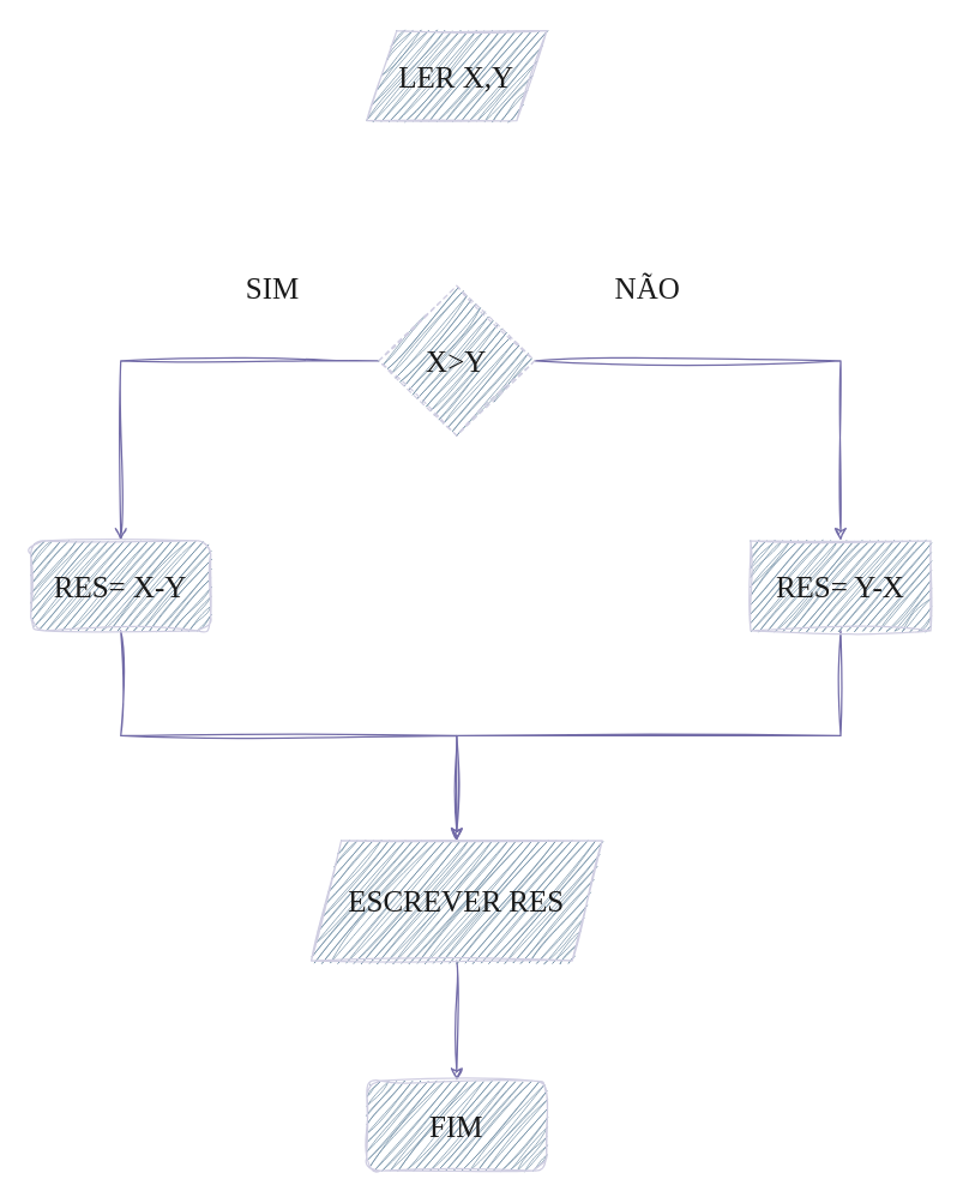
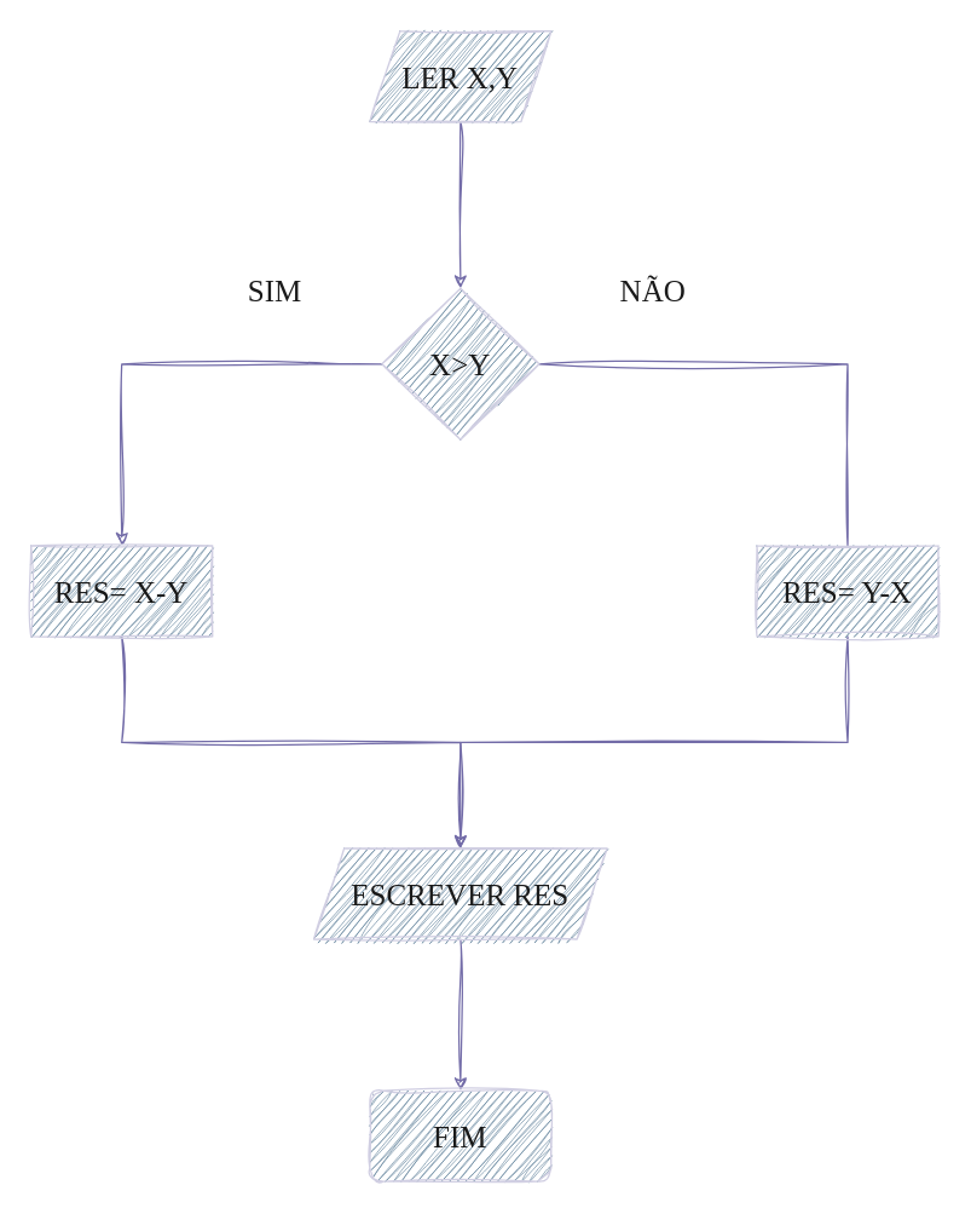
+ <mxCell id="2" style="edgeStyle=orthogonalEdgeStyle;rounded=0;hachureGap=4;orthogonalLoop=1;jettySize=auto;html=1;exitX=0.5;exitY=1;exitDx=0;exitDy=0;entryX=0.5;entryY=0;entryDx=0;entryDy=0;fontFamily=Architects Daughter;fontSource=https%3A%2F%2Ffonts.googleapis.com%2Fcss%3Ffamily%3DArchitects%2BDaughter;fontSize=16;labelBackgroundColor=none;strokeColor=#736CA8;fontColor=default;sketch=1;curveFitting=1;jiggle=2;" edge="1" parent="1" source="3" target="8"><mxGeometry relative="1" as="geometry" /></mxCell>
- <mxCell id="8" value="X&amp;gt;Y" style="rhombus;whiteSpace=wrap;html=1;hachureGap=4;fontFamily=Architects Daughter;fontSource=https%3A%2F%2Ffonts.googleapis.com%2Fcss%3Ffamily%3DArchitects%2BDaughter;fontSize=20;labelBackgroundColor=none;fillColor=#5D7F99;strokeColor=#D0CEE2;fontColor=#1A1A1A;sketch=1;curveFitting=1;jiggle=2;dashed=1;" vertex="1" parent="1"><mxGeometry x="252" y="190" width="104" height="100" as="geometry" /></mxCell>
+ <mxCell id="8" value="X&amp;gt;Y" style="rhombus;whiteSpace=wrap;html=1;hachureGap=4;fontFamily=Architects Daughter;fontSource=https%3A%2F%2Ffonts.googleapis.com%2Fcss%3Ffamily%3DArchitects%2BDaughter;fontSize=20;labelBackgroundColor=none;fillColor=#5D7F99;strokeColor=#D0CEE2;fontColor=#1A1A1A;sketch=1;curveFitting=1;jiggle=2;" vertex="1" parent="1"><mxGeometry x="252" y="190" width="104" height="100" as="geometry" /></mxCell>
- <mxCell id="4" style="edgeStyle=orthogonalEdgeStyle;rounded=0;hachureGap=4;orthogonalLoop=1;jettySize=auto;html=1;exitX=1;exitY=0.5;exitDx=0;exitDy=0;entryX=0.5;entryY=0;entryDx=0;entryDy=0;fontFamily=Architects Daughter;fontSource=https%3A%2F%2Ffonts.googleapis.com%2Fcss%3Ffamily%3DArchitects%2BDaughter;fontSize=16;labelBackgroundColor=none;strokeColor=#736CA8;fontColor=default;sketch=1;curveFitting=1;jiggle=2;" edge="1" parent="1" source="8" target="12"><mxGeometry relative="1" as="geometry" /></mxCell>
+ <mxCell id="4" style="edgeStyle=orthogonalEdgeStyle;rounded=0;hachureGap=4;orthogonalLoop=1;jettySize=auto;html=1;exitX=1;exitY=0.5;exitDx=0;exitDy=0;entryX=0.5;entryY=0;entryDx=0;entryDy=0;fontFamily=Architects Daughter;fontSource=https%3A%2F%2Ffonts.googleapis.com%2Fcss%3Ffamily%3DArchitects%2BDaughter;fontSize=16;labelBackgroundColor=none;strokeColor=#736CA8;fontColor=default;sketch=1;curveFitting=1;jiggle=2;endArrow=none;" edge="1" parent="1" source="8" target="12"><mxGeometry relative="1" as="geometry" /></mxCell>
- <mxCell id="6" style="edgeStyle=orthogonalEdgeStyle;rounded=0;hachureGap=4;orthogonalLoop=1;jettySize=auto;html=1;exitX=0;exitY=0.5;exitDx=0;exitDy=0;entryX=0.5;entryY=0;entryDx=0;entryDy=0;fontFamily=Architects Daughter;fontSource=https%3A%2F%2Ffonts.googleapis.com%2Fcss%3Ffamily%3DArchitects%2BDaughter;fontSize=16;labelBackgroundColor=none;strokeColor=#736CA8;fontColor=default;sketch=1;curveFitting=1;jiggle=2;endArrow=open;" edge="1" parent="1" source="8" target="10"><mxGeometry relative="1" as="geometry" /></mxCell>
+ <mxCell id="6" style="edgeStyle=orthogonalEdgeStyle;rounded=0;hachureGap=4;orthogonalLoop=1;jettySize=auto;html=1;exitX=0;exitY=0.5;exitDx=0;exitDy=0;entryX=0.5;entryY=0;entryDx=0;entryDy=0;fontFamily=Architects Daughter;fontSource=https%3A%2F%2Ffonts.googleapis.com%2Fcss%3Ffamily%3DArchitects%2BDaughter;fontSize=16;labelBackgroundColor=none;strokeColor=#736CA8;fontColor=default;sketch=1;curveFitting=1;jiggle=2;" edge="1" parent="1" source="8" target="10"><mxGeometry relative="1" as="geometry" /></mxCell>
- <mxCell id="10" value="RES= X-Y" style="whiteSpace=wrap;html=1;hachureGap=4;fontFamily=Architects Daughter;fontSource=https%3A%2F%2Ffonts.googleapis.com%2Fcss%3Ffamily%3DArchitects%2BDaughter;fontSize=20;labelBackgroundColor=none;fillColor=#5D7F99;strokeColor=#D0CEE2;fontColor=#1A1A1A;sketch=1;curveFitting=1;jiggle=2;rounded=1;" vertex="1" parent="1"><mxGeometry x="20" y="360" width="120" height="60" as="geometry" /></mxCell>
+ <mxCell id="10" value="RES= X-Y" style="rounded=0;whiteSpace=wrap;html=1;hachureGap=4;fontFamily=Architects Daughter;fontSource=https%3A%2F%2Ffonts.googleapis.com%2Fcss%3Ffamily%3DArchitects%2BDaughter;fontSize=20;labelBackgroundColor=none;fillColor=#5D7F99;strokeColor=#D0CEE2;fontColor=#1A1A1A;sketch=1;curveFitting=1;jiggle=2;" vertex="1" parent="1"><mxGeometry x="20" y="360" width="120" height="60" as="geometry" /></mxCell>
- <mxCell id="14" value="ESCREVER RES" style="shape=parallelogram;perimeter=parallelogramPerimeter;whiteSpace=wrap;html=1;fixedSize=1;hachureGap=4;fontFamily=Architects Daughter;fontSource=https%3A%2F%2Ffonts.googleapis.com%2Fcss%3Ffamily%3DArchitects%2BDaughter;fontSize=20;labelBackgroundColor=none;fillColor=#5D7F99;strokeColor=#D0CEE2;fontColor=#1A1A1A;sketch=1;curveFitting=1;jiggle=2;" vertex="1" parent="1"><mxGeometry x="207" y="560" width="194" height="80" as="geometry" /></mxCell>
+ <mxCell id="14" value="ESCREVER RES" style="shape=parallelogram;perimeter=parallelogramPerimeter;whiteSpace=wrap;html=1;fixedSize=1;hachureGap=4;fontFamily=Architects Daughter;fontSource=https%3A%2F%2Ffonts.googleapis.com%2Fcss%3Ffamily%3DArchitects%2BDaughter;fontSize=20;labelBackgroundColor=none;fillColor=#5D7F99;strokeColor=#D0CEE2;fontColor=#1A1A1A;sketch=1;curveFitting=1;jiggle=2;" vertex="1" parent="1"><mxGeometry x="207" y="560" width="194" height="60" as="geometry" /></mxCell>
